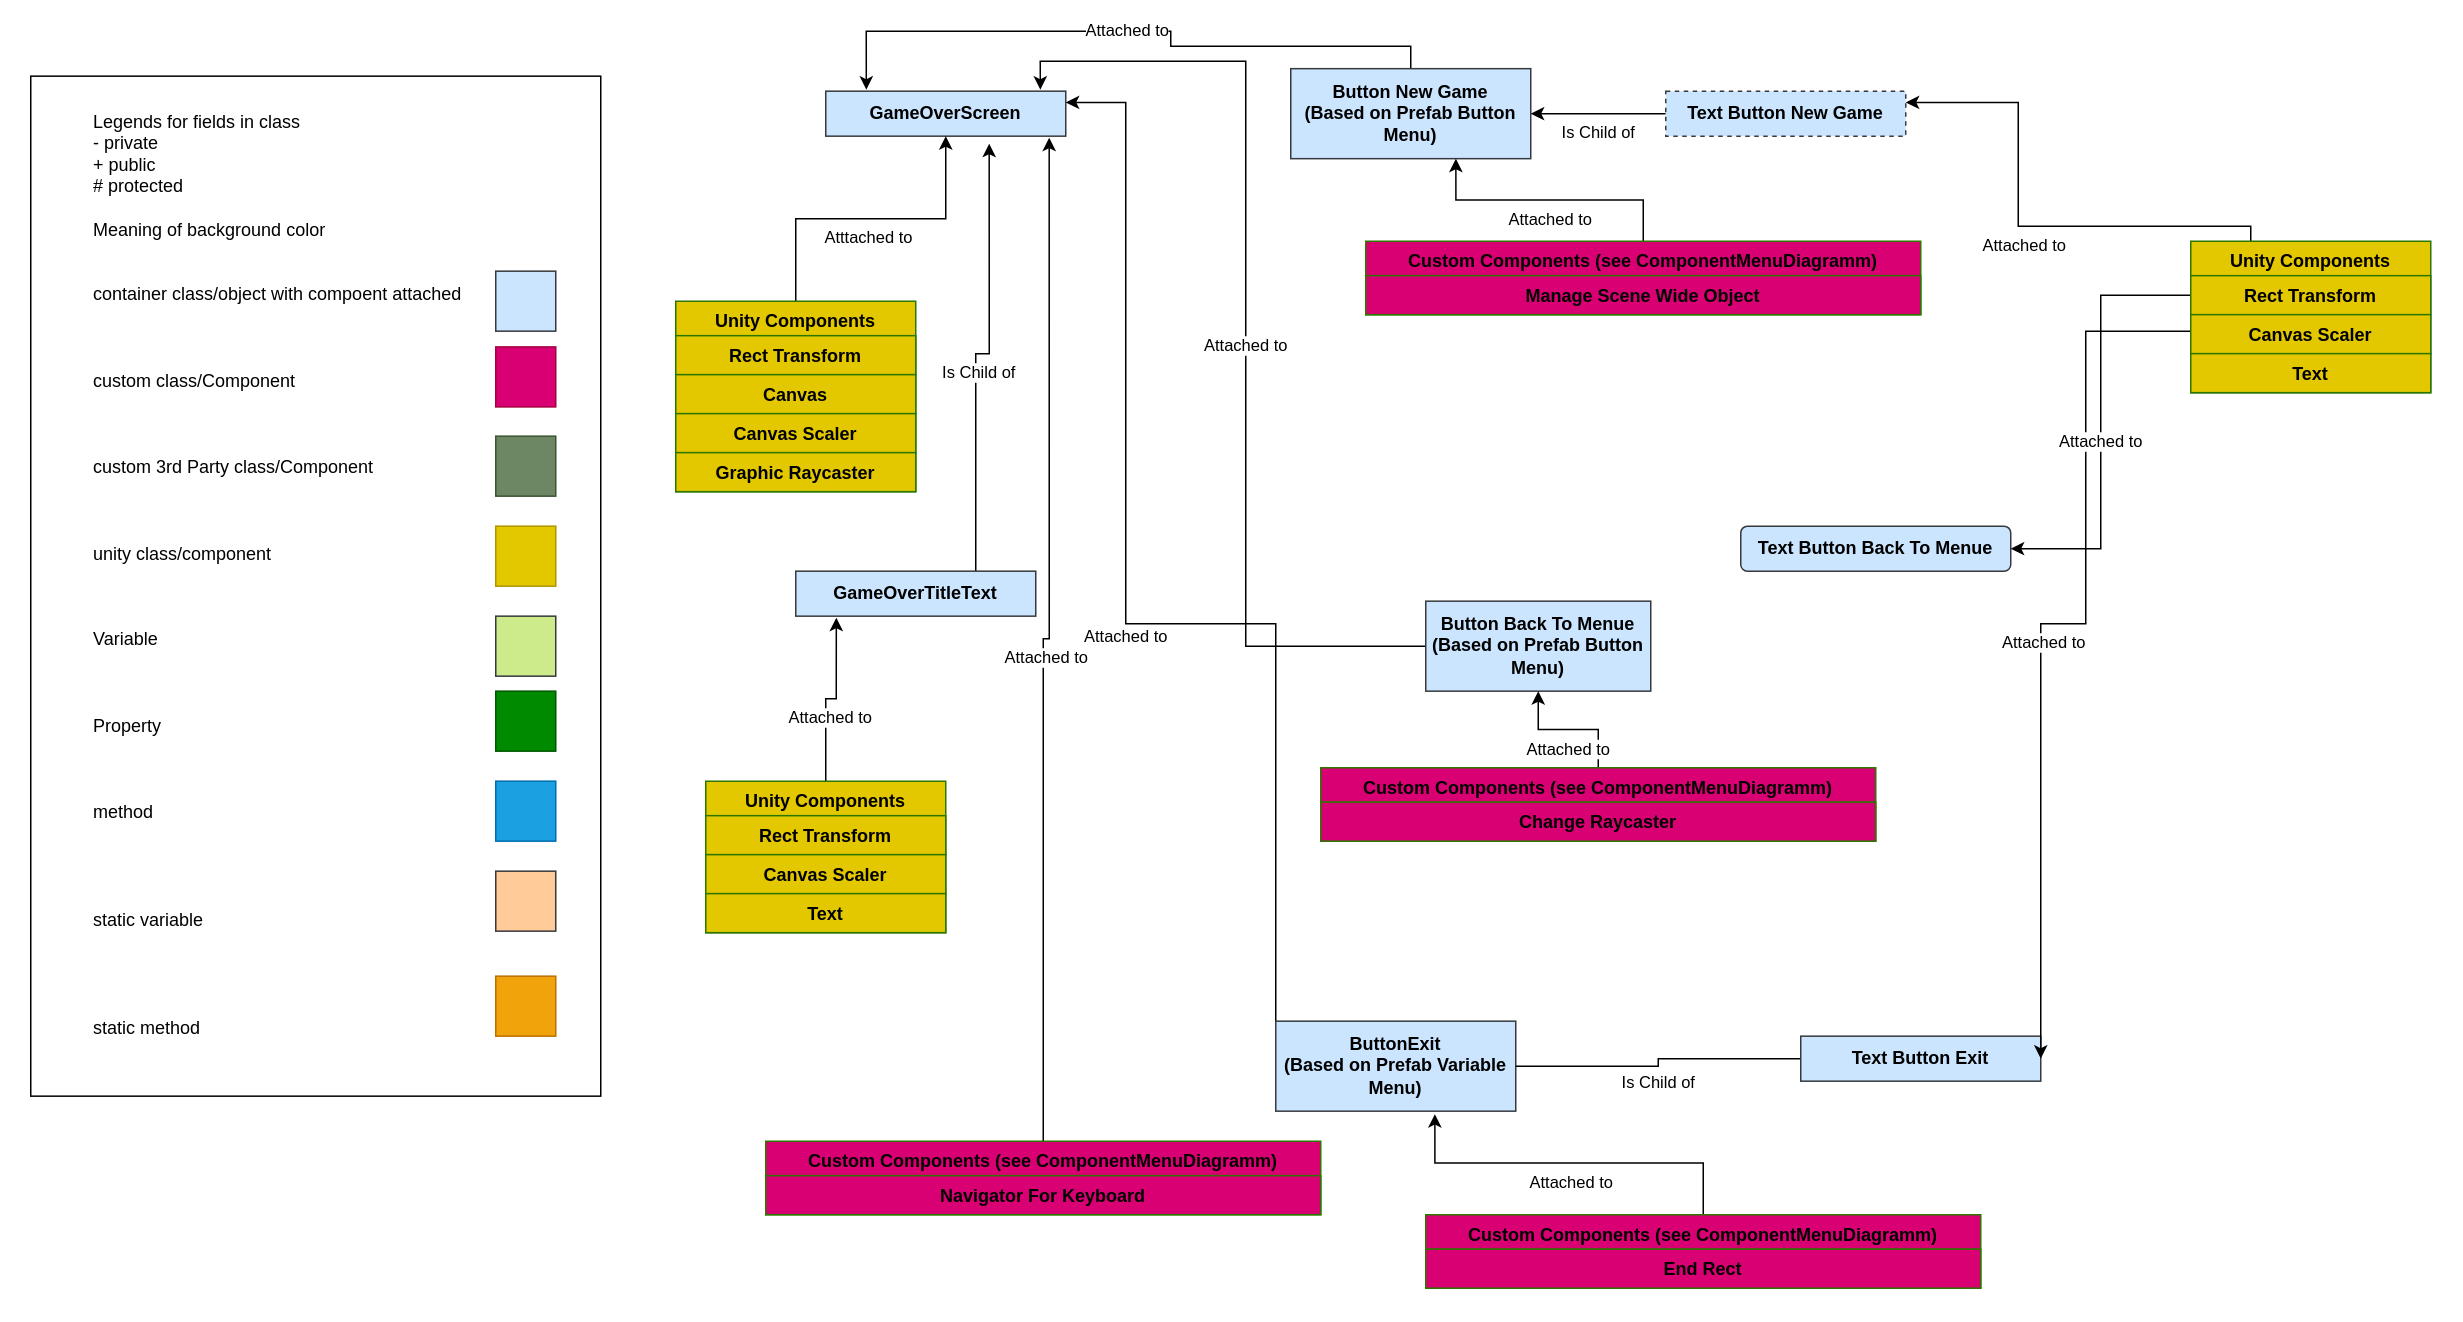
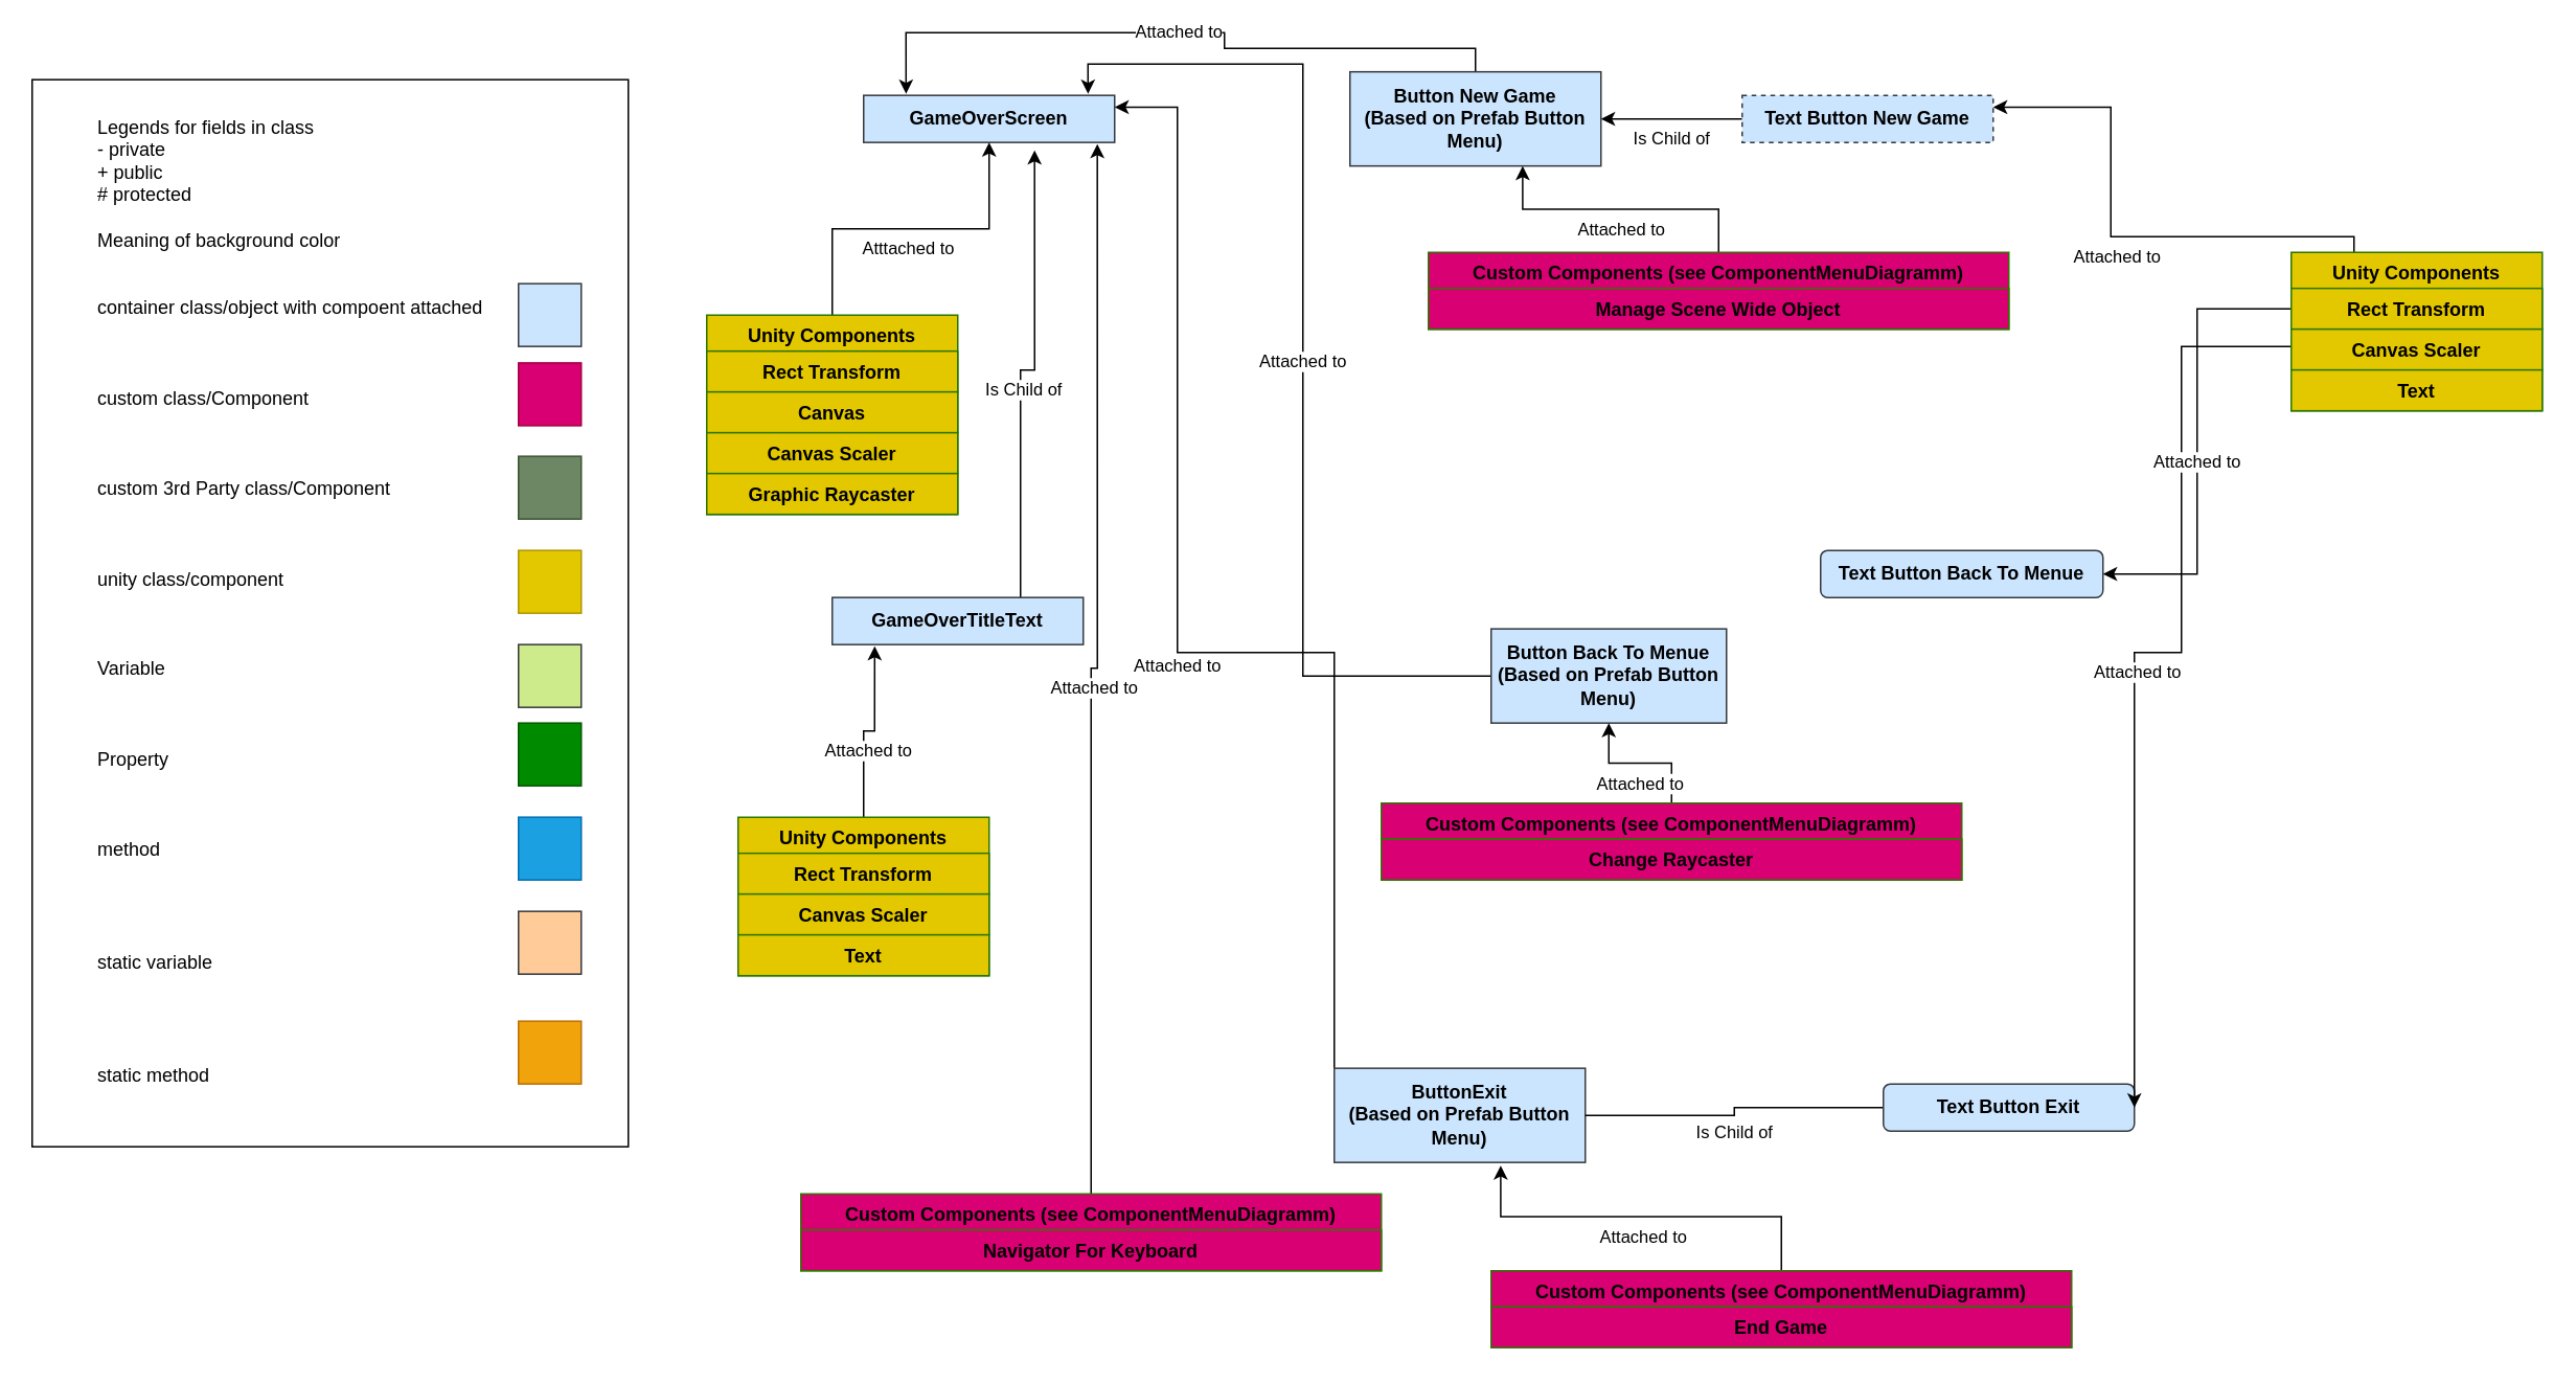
- <mxCell id="28" value="Text Button Exit" style="rounded=0;whiteSpace=wrap;html=1;fontColor=#000000;align=center;strokeColor=#36393d;fillColor=#cce5ff;fontStyle=1" parent="1" vertex="1"><mxGeometry x="1200" y="690.11" width="160" height="30" as="geometry" /></mxCell>
+ <mxCell id="28" value="Text Button Exit" style="whiteSpace=wrap;html=1;fontColor=#000000;align=center;strokeColor=#36393d;fillColor=#cce5ff;fontStyle=1;rounded=1;" parent="1" vertex="1"><mxGeometry x="1200" y="690.11" width="160" height="30" as="geometry" /></mxCell>
- <mxCell id="20" value="ButtonExit&lt;br&gt;(Based on Prefab Variable Menu)" style="rounded=0;whiteSpace=wrap;html=1;fontColor=#000000;align=center;strokeColor=#36393d;fillColor=#cce5ff;fontStyle=1" parent="1" vertex="1"><mxGeometry x="850" y="680.11" width="160" height="60" as="geometry" /></mxCell>
+ <mxCell id="20" value="ButtonExit&lt;br&gt;(Based on Prefab Button Menu)" style="rounded=0;whiteSpace=wrap;html=1;fontColor=#000000;align=center;strokeColor=#36393d;fillColor=#cce5ff;fontStyle=1" parent="1" vertex="1"><mxGeometry x="850" y="680.11" width="160" height="60" as="geometry" /></mxCell>
- <mxCell id="55" value="End Rect" style="text;strokeColor=#2D7600;fillColor=#D80073;align=center;verticalAlign=top;spacingLeft=4;spacingRight=4;overflow=hidden;rotatable=0;points=[[0,0.5],[1,0.5]];portConstraint=eastwest;fontColor=#000000;fontStyle=1" parent="54" vertex="1"><mxGeometry y="23" width="370" height="26" as="geometry" /></mxCell>
+ <mxCell id="55" value="End Game" style="text;strokeColor=#2D7600;fillColor=#D80073;align=center;verticalAlign=top;spacingLeft=4;spacingRight=4;overflow=hidden;rotatable=0;points=[[0,0.5],[1,0.5]];portConstraint=eastwest;fontColor=#000000;fontStyle=1" parent="54" vertex="1"><mxGeometry y="23" width="370" height="26" as="geometry" /></mxCell>
